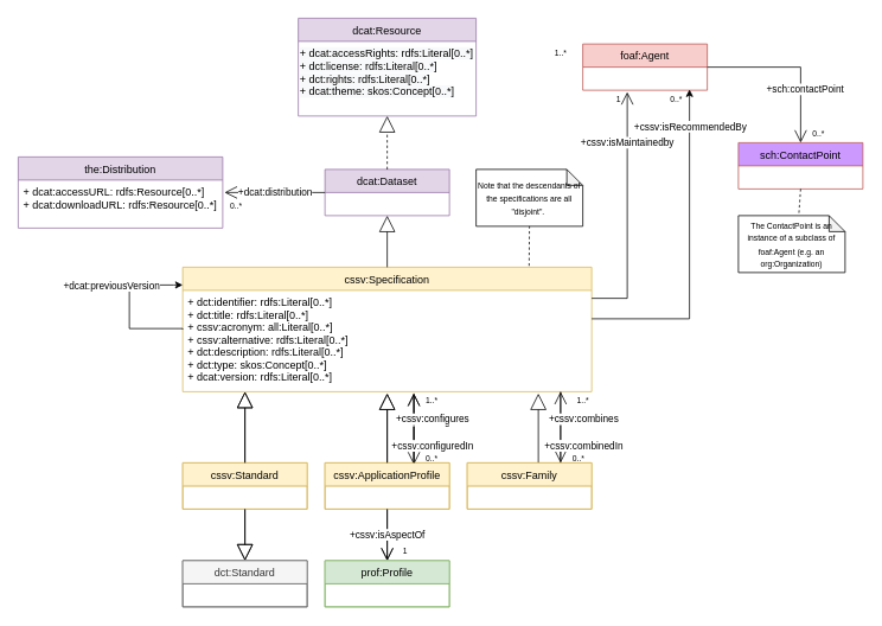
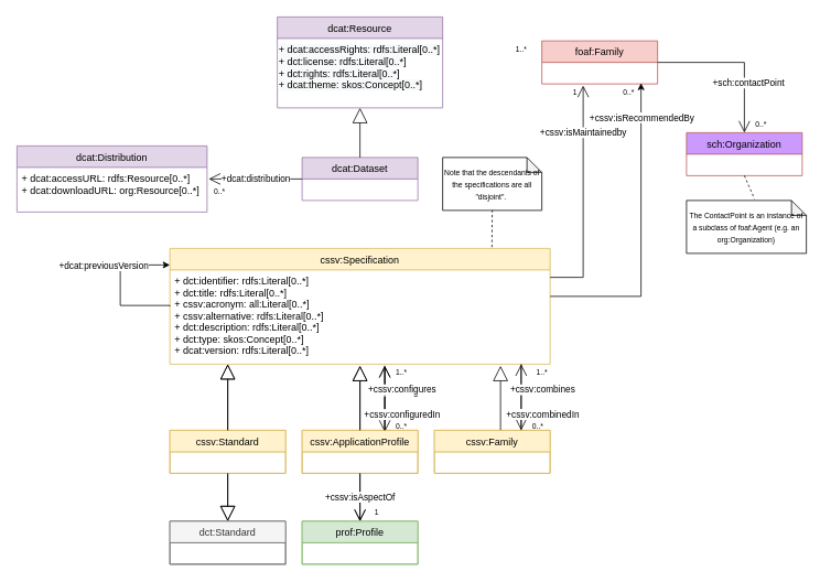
- <mxCell id="32" value="foaf:Agent" style="swimlane;fontStyle=0;childLayout=stackLayout;horizontal=1;startSize=26;fillColor=#f8cecc;horizontalStack=0;resizeParent=1;resizeParentMax=0;resizeLast=0;collapsible=1;marginBottom=0;strokeColor=#b85450;" parent="1" vertex="1"><mxGeometry x="655" y="49" width="140" height="52" as="geometry" /></mxCell>
+ <mxCell id="32" value="foaf:Family" style="swimlane;fontStyle=0;childLayout=stackLayout;horizontal=1;startSize=26;fillColor=#f8cecc;horizontalStack=0;resizeParent=1;resizeParentMax=0;resizeLast=0;collapsible=1;marginBottom=0;strokeColor=#b85450;" parent="1" vertex="1"><mxGeometry x="655" y="49" width="140" height="52" as="geometry" /></mxCell>
- <mxCell id="11" value="" style="endArrow=block;endSize=16;endFill=0;html=1;rounded=0;exitX=0.5;exitY=0;exitDx=0;exitDy=0;dashed=1;" parent="1" source="9" target="3" edge="1"><mxGeometry width="160" relative="1" as="geometry"><mxPoint x="445" y="310" as="sourcePoint" /><mxPoint x="445" y="252" as="targetPoint" /></mxGeometry></mxCell>
+ <mxCell id="11" value="" style="endArrow=block;endSize=16;endFill=0;html=1;rounded=0;exitX=0.5;exitY=0;exitDx=0;exitDy=0;" parent="1" source="9" target="3" edge="1"><mxGeometry width="160" relative="1" as="geometry"><mxPoint x="445" y="310" as="sourcePoint" /><mxPoint x="445" y="252" as="targetPoint" /></mxGeometry></mxCell>
- <mxCell id="49" value="sch:ContactPoint" style="swimlane;fontStyle=0;childLayout=stackLayout;horizontal=1;startSize=26;fillColor=#CC99FF;horizontalStack=0;resizeParent=1;resizeParentMax=0;resizeLast=0;collapsible=1;marginBottom=0;strokeColor=#b85450;" parent="1" vertex="1"><mxGeometry x="830" y="160" width="140" height="52" as="geometry" /></mxCell>
+ <mxCell id="49" value="sch:Organization" style="swimlane;fontStyle=0;childLayout=stackLayout;horizontal=1;startSize=26;fillColor=#CC99FF;horizontalStack=0;resizeParent=1;resizeParentMax=0;resizeLast=0;collapsible=1;marginBottom=0;strokeColor=#b85450;" parent="1" vertex="1"><mxGeometry x="830" y="160" width="140" height="52" as="geometry" /></mxCell>
- <mxCell id="29" value="the:Distribution" style="swimlane;fontStyle=0;childLayout=stackLayout;horizontal=1;startSize=26;fillColor=#e1d5e7;horizontalStack=0;resizeParent=1;resizeParentMax=0;resizeLast=0;collapsible=1;marginBottom=0;strokeColor=#9673a6;" parent="1" vertex="1"><mxGeometry x="20" y="176" width="230" height="80" as="geometry"><mxRectangle x="70" y="240" width="100" height="26" as="alternateBounds" /></mxGeometry></mxCell>
+ <mxCell id="29" value="dcat:Distribution" style="swimlane;fontStyle=0;childLayout=stackLayout;horizontal=1;startSize=26;fillColor=#e1d5e7;horizontalStack=0;resizeParent=1;resizeParentMax=0;resizeLast=0;collapsible=1;marginBottom=0;strokeColor=#9673a6;" parent="1" vertex="1"><mxGeometry x="20" y="176" width="230" height="80" as="geometry"><mxRectangle x="70" y="240" width="100" height="26" as="alternateBounds" /></mxGeometry></mxCell>
- <mxCell id="30" value="+ dcat:accessURL: rdfs:Resource[0..*]&#10;+ dcat:downloadURL: rdfs:Resource[0..*]" style="text;strokeColor=none;fillColor=none;align=left;verticalAlign=top;spacingLeft=4;spacingRight=4;overflow=hidden;rotatable=0;points=[[0,0.5],[1,0.5]];portConstraint=eastwest;" parent="29" vertex="1"><mxGeometry y="26" width="230" height="54" as="geometry" /></mxCell>
+ <mxCell id="30" value="+ dcat:accessURL: rdfs:Resource[0..*]&#10;+ dcat:downloadURL: org:Resource[0..*]" style="text;strokeColor=none;fillColor=none;align=left;verticalAlign=top;spacingLeft=4;spacingRight=4;overflow=hidden;rotatable=0;points=[[0,0.5],[1,0.5]];portConstraint=eastwest;" parent="29" vertex="1"><mxGeometry y="26" width="230" height="54" as="geometry" /></mxCell>
- <mxCell id="51" value="&lt;font style=&quot;font-size: 9px&quot;&gt;The ContactPoint is an instance of a subclass of foaf:Agent (e.g. an org:Organization)&lt;/font&gt;" style="shape=note;whiteSpace=wrap;html=1;backgroundOutline=1;darkOpacity=0.05;size=18;" parent="1" vertex="1"><mxGeometry x="830" y="242" width="120" height="64" as="geometry" /></mxCell>
+ <mxCell id="51" value="&lt;font style=&quot;font-size: 9px&quot;&gt;The ContactPoint is an instance of a subclass of foaf:Agent (e.g. an org:Organization)&lt;/font&gt;" style="shape=note;whiteSpace=wrap;html=1;backgroundOutline=1;darkOpacity=0.05;size=18;" parent="1" vertex="1"><mxGeometry x="830" y="242" width="145" height="64" as="geometry" /></mxCell>
- <mxCell id="10" value="" style="endArrow=block;endSize=16;endFill=0;html=1;rounded=0;exitX=0.5;exitY=0;exitDx=0;exitDy=0;entryX=0.5;entryY=1;entryDx=0;entryDy=0;" parent="1" source="5" target="9" edge="1"><mxGeometry width="160" relative="1" as="geometry"><mxPoint x="345" y="340" as="sourcePoint" /><mxPoint x="505" y="340" as="targetPoint" /></mxGeometry></mxCell>
